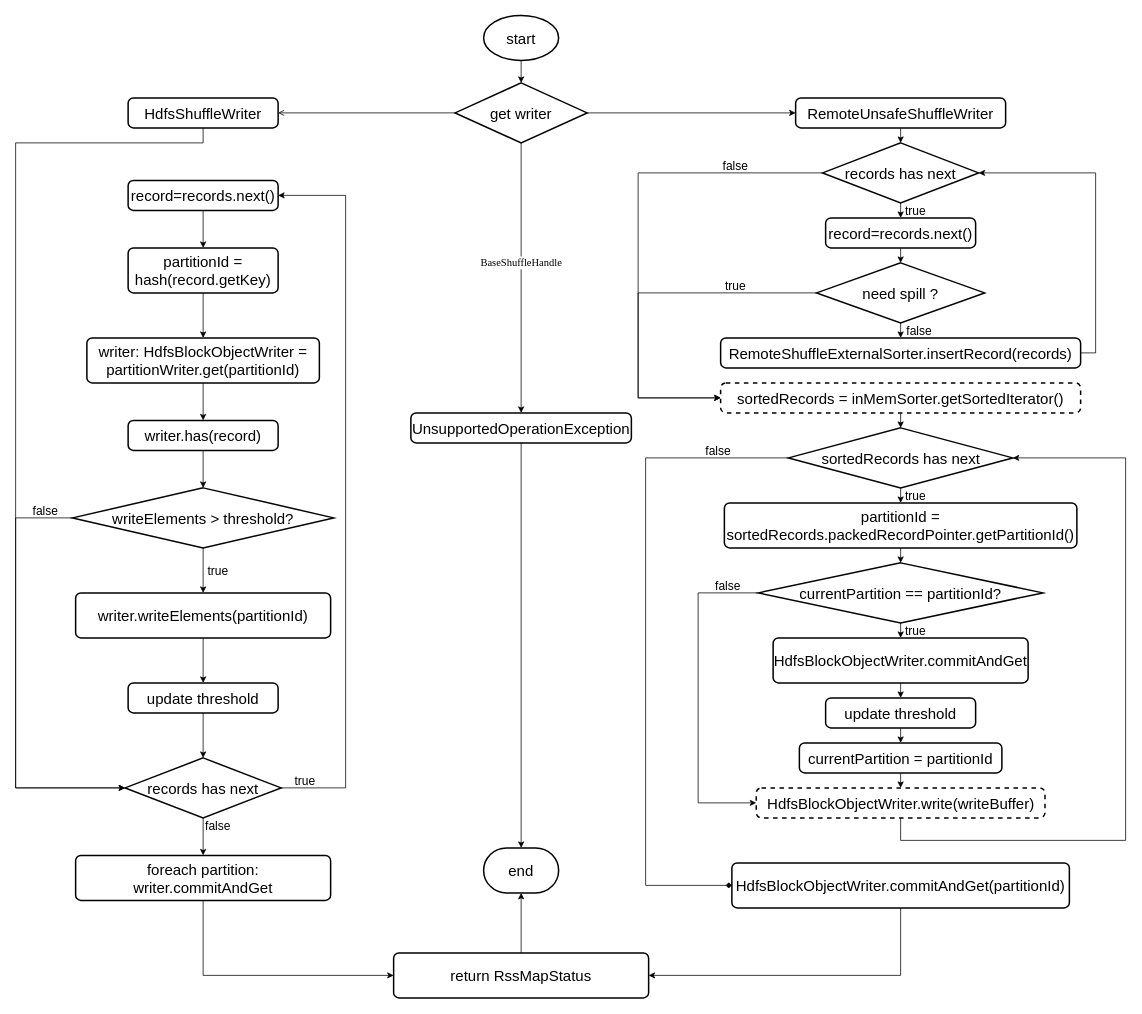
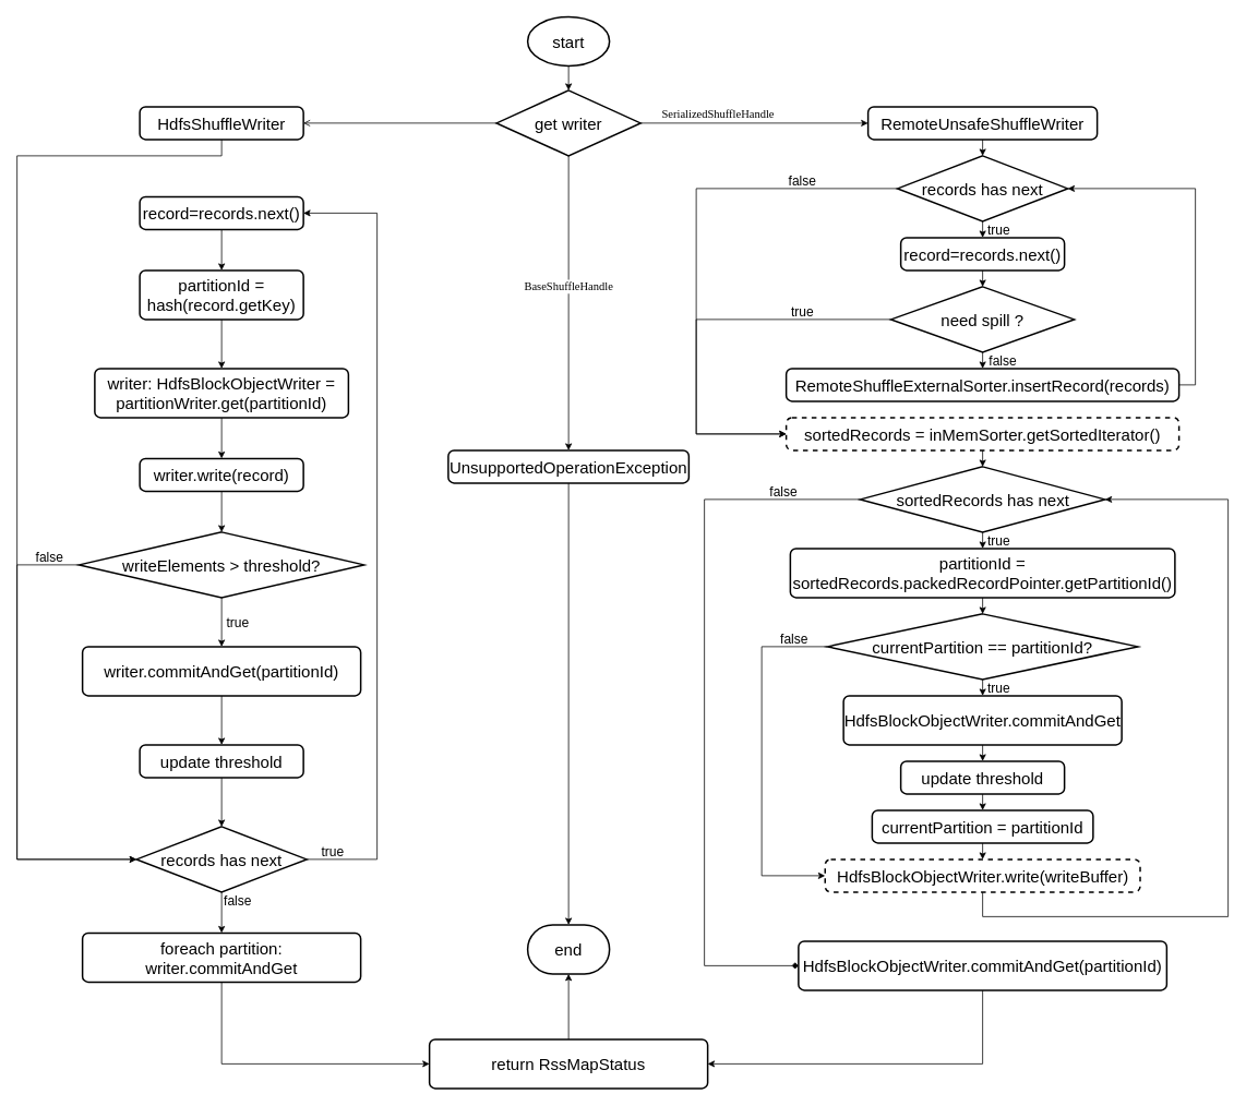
+ <mxCell id="12" value="&lt;pre style=&quot;background-color: rgb(255 , 255 , 255) ; font-family: &amp;#34;consolas&amp;#34;&quot;&gt;&lt;font style=&quot;font-size: 14px&quot;&gt;SerializedShuffleHandle&lt;/font&gt;&lt;/pre&gt;" style="text;html=1;strokeColor=none;fillColor=none;align=center;verticalAlign=middle;whiteSpace=wrap;rounded=0;" vertex="1" parent="1"><mxGeometry x="782" y="130" width="190" height="20" as="geometry" /></mxCell>
- <mxCell id="24" value="&lt;span style=&quot;font-size: 20px&quot;&gt;writer.has(record)&lt;/span&gt;" style="rounded=1;whiteSpace=wrap;html=1;absoluteArcSize=1;arcSize=14;strokeWidth=2;" vertex="1" parent="1"><mxGeometry x="170" y="560" width="200" height="40" as="geometry" /></mxCell>
+ <mxCell id="24" value="&lt;span style=&quot;font-size: 20px&quot;&gt;writer.write(record)&lt;/span&gt;" style="rounded=1;whiteSpace=wrap;html=1;absoluteArcSize=1;arcSize=14;strokeWidth=2;" vertex="1" parent="1"><mxGeometry x="170" y="560" width="200" height="40" as="geometry" /></mxCell>
- <mxCell id="29" value="&lt;span style=&quot;font-size: 20px&quot;&gt;writer.writeElements(partitionId)&lt;br&gt;&lt;/span&gt;" style="rounded=1;whiteSpace=wrap;html=1;absoluteArcSize=1;arcSize=14;strokeWidth=2;" vertex="1" parent="1"><mxGeometry x="100" y="790" width="340" height="60" as="geometry" /></mxCell>
+ <mxCell id="29" value="&lt;span style=&quot;font-size: 20px&quot;&gt;writer.commitAndGet(partitionId)&lt;br&gt;&lt;/span&gt;" style="rounded=1;whiteSpace=wrap;html=1;absoluteArcSize=1;arcSize=14;strokeWidth=2;" vertex="1" parent="1"><mxGeometry x="100" y="790" width="340" height="60" as="geometry" /></mxCell>
